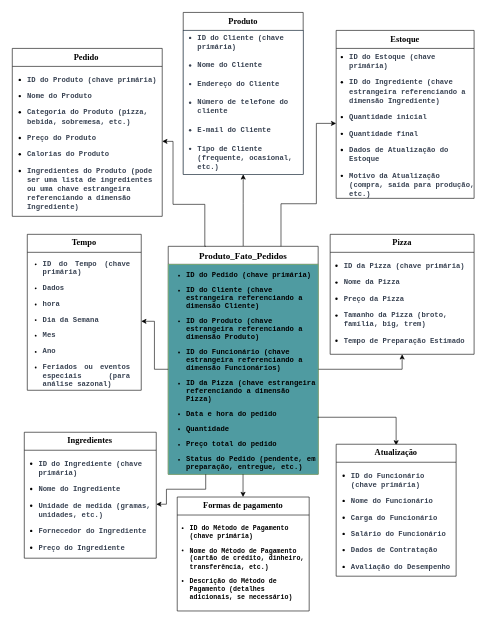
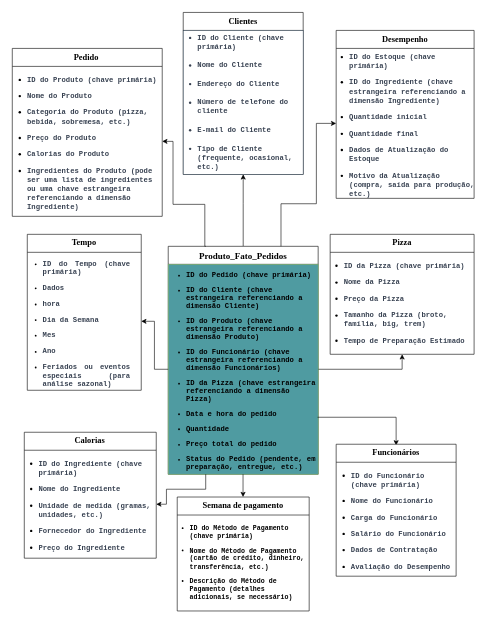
- <mxCell id="9" value="&lt;font style=&quot;vertical-align: inherit; font-size: 14px;&quot;&gt;&lt;font style=&quot;vertical-align: inherit; font-size: 14px;&quot;&gt;&lt;font style=&quot;vertical-align: inherit; font-size: 14px;&quot;&gt;&lt;font style=&quot;vertical-align: inherit; font-size: 14px;&quot;&gt;Produto&lt;/font&gt;&lt;/font&gt;&lt;/font&gt;&lt;/font&gt;" style="swimlane;fontStyle=1;childLayout=stackLayout;horizontal=1;startSize=30;horizontalStack=0;resizeParent=1;resizeParentMax=0;resizeLast=0;collapsible=1;marginBottom=0;whiteSpace=wrap;html=1;fontSize=14;fontFamily=Lucida Console;" parent="1" vertex="1"><mxGeometry x="305" y="20" width="200" height="270" as="geometry" /></mxCell>
+ <mxCell id="9" value="&lt;font style=&quot;vertical-align: inherit; font-size: 14px;&quot;&gt;&lt;font style=&quot;vertical-align: inherit; font-size: 14px;&quot;&gt;&lt;font style=&quot;vertical-align: inherit; font-size: 14px;&quot;&gt;&lt;font style=&quot;vertical-align: inherit; font-size: 14px;&quot;&gt;Clientes&lt;/font&gt;&lt;/font&gt;&lt;/font&gt;&lt;/font&gt;" style="swimlane;fontStyle=1;childLayout=stackLayout;horizontal=1;startSize=30;horizontalStack=0;resizeParent=1;resizeParentMax=0;resizeLast=0;collapsible=1;marginBottom=0;whiteSpace=wrap;html=1;fontSize=14;fontFamily=Lucida Console;" parent="1" vertex="1"><mxGeometry x="305" y="20" width="200" height="270" as="geometry" /></mxCell>
- <mxCell id="3" value="&lt;font style=&quot;vertical-align: inherit; font-size: 14px;&quot;&gt;&lt;font style=&quot;vertical-align: inherit; font-size: 14px;&quot;&gt;Estoque&lt;/font&gt;&lt;/font&gt;" style="swimlane;fontStyle=1;childLayout=stackLayout;horizontal=1;startSize=30;horizontalStack=0;resizeParent=1;resizeParentMax=0;resizeLast=0;collapsible=1;marginBottom=0;whiteSpace=wrap;html=1;fontSize=14;fontFamily=Lucida Console;" parent="1" vertex="1"><mxGeometry x="560" y="50" width="230" height="280" as="geometry" /></mxCell>
+ <mxCell id="3" value="&lt;font style=&quot;vertical-align: inherit; font-size: 14px;&quot;&gt;&lt;font style=&quot;vertical-align: inherit; font-size: 14px;&quot;&gt;Desempenho&lt;/font&gt;&lt;/font&gt;" style="swimlane;fontStyle=1;childLayout=stackLayout;horizontal=1;startSize=30;horizontalStack=0;resizeParent=1;resizeParentMax=0;resizeLast=0;collapsible=1;marginBottom=0;whiteSpace=wrap;html=1;fontSize=14;fontFamily=Lucida Console;" parent="1" vertex="1"><mxGeometry x="560" y="50" width="230" height="280" as="geometry" /></mxCell>
- <mxCell id="16" value="&lt;font style=&quot;vertical-align: inherit; font-size: 14px;&quot;&gt;&lt;font style=&quot;vertical-align: inherit; font-size: 14px;&quot;&gt;&lt;font style=&quot;vertical-align: inherit; font-size: 14px;&quot;&gt;&lt;font style=&quot;vertical-align: inherit; font-size: 14px;&quot;&gt;Ingredientes&lt;/font&gt;&lt;/font&gt;&lt;/font&gt;&lt;/font&gt;" style="swimlane;fontStyle=1;childLayout=stackLayout;horizontal=1;startSize=30;horizontalStack=0;resizeParent=1;resizeParentMax=0;resizeLast=0;collapsible=1;marginBottom=0;whiteSpace=wrap;html=1;fontSize=14;fontFamily=Lucida Console;spacingRight=1;" parent="1" vertex="1"><mxGeometry x="40" y="720" width="220" height="210" as="geometry" /></mxCell>
+ <mxCell id="16" value="&lt;font style=&quot;vertical-align: inherit; font-size: 14px;&quot;&gt;&lt;font style=&quot;vertical-align: inherit; font-size: 14px;&quot;&gt;&lt;font style=&quot;vertical-align: inherit; font-size: 14px;&quot;&gt;&lt;font style=&quot;vertical-align: inherit; font-size: 14px;&quot;&gt;Calorias&lt;/font&gt;&lt;/font&gt;&lt;/font&gt;&lt;/font&gt;" style="swimlane;fontStyle=1;childLayout=stackLayout;horizontal=1;startSize=30;horizontalStack=0;resizeParent=1;resizeParentMax=0;resizeLast=0;collapsible=1;marginBottom=0;whiteSpace=wrap;html=1;fontSize=14;fontFamily=Lucida Console;spacingRight=1;" parent="1" vertex="1"><mxGeometry x="40" y="720" width="220" height="210" as="geometry" /></mxCell>
- <mxCell id="21" value="&lt;font style=&quot;vertical-align: inherit; font-size: 14px;&quot;&gt;&lt;font style=&quot;vertical-align: inherit; font-size: 14px;&quot;&gt;&lt;font style=&quot;vertical-align: inherit; font-size: 14px;&quot;&gt;&lt;font style=&quot;vertical-align: inherit; font-size: 14px;&quot;&gt;Atualização&lt;/font&gt;&lt;/font&gt;&lt;/font&gt;&lt;/font&gt;" style="swimlane;fontStyle=1;childLayout=stackLayout;horizontal=1;startSize=30;horizontalStack=0;resizeParent=1;resizeParentMax=0;resizeLast=0;collapsible=1;marginBottom=0;whiteSpace=wrap;html=1;fontSize=14;fontFamily=Lucida Console;" parent="1" vertex="1"><mxGeometry x="560" y="740" width="200" height="220" as="geometry" /></mxCell>
+ <mxCell id="21" value="&lt;font style=&quot;vertical-align: inherit; font-size: 14px;&quot;&gt;&lt;font style=&quot;vertical-align: inherit; font-size: 14px;&quot;&gt;&lt;font style=&quot;vertical-align: inherit; font-size: 14px;&quot;&gt;&lt;font style=&quot;vertical-align: inherit; font-size: 14px;&quot;&gt;Funcionários&lt;/font&gt;&lt;/font&gt;&lt;/font&gt;&lt;/font&gt;" style="swimlane;fontStyle=1;childLayout=stackLayout;horizontal=1;startSize=30;horizontalStack=0;resizeParent=1;resizeParentMax=0;resizeLast=0;collapsible=1;marginBottom=0;whiteSpace=wrap;html=1;fontSize=14;fontFamily=Lucida Console;" parent="1" vertex="1"><mxGeometry x="560" y="740" width="200" height="220" as="geometry" /></mxCell>
- <mxCell id="26" value="&lt;font style=&quot;vertical-align: inherit; font-size: 14px;&quot;&gt;&lt;font style=&quot;vertical-align: inherit; font-size: 14px;&quot;&gt;&lt;font style=&quot;vertical-align: inherit; font-size: 14px;&quot;&gt;&lt;font style=&quot;vertical-align: inherit; font-size: 14px;&quot;&gt;Formas de pagamento&lt;/font&gt;&lt;/font&gt;&lt;/font&gt;&lt;/font&gt;" style="swimlane;fontStyle=1;childLayout=stackLayout;horizontal=1;startSize=30;horizontalStack=0;resizeParent=1;resizeParentMax=0;resizeLast=0;collapsible=1;marginBottom=0;whiteSpace=wrap;html=1;fontSize=14;fontFamily=Lucida Console;" parent="1" vertex="1"><mxGeometry x="295" y="828" width="220" height="190" as="geometry" /></mxCell>
+ <mxCell id="26" value="&lt;font style=&quot;vertical-align: inherit; font-size: 14px;&quot;&gt;&lt;font style=&quot;vertical-align: inherit; font-size: 14px;&quot;&gt;&lt;font style=&quot;vertical-align: inherit; font-size: 14px;&quot;&gt;&lt;font style=&quot;vertical-align: inherit; font-size: 14px;&quot;&gt;Semana de pagamento&lt;/font&gt;&lt;/font&gt;&lt;/font&gt;&lt;/font&gt;" style="swimlane;fontStyle=1;childLayout=stackLayout;horizontal=1;startSize=30;horizontalStack=0;resizeParent=1;resizeParentMax=0;resizeLast=0;collapsible=1;marginBottom=0;whiteSpace=wrap;html=1;fontSize=14;fontFamily=Lucida Console;" parent="1" vertex="1"><mxGeometry x="295" y="828" width="220" height="190" as="geometry" /></mxCell>
